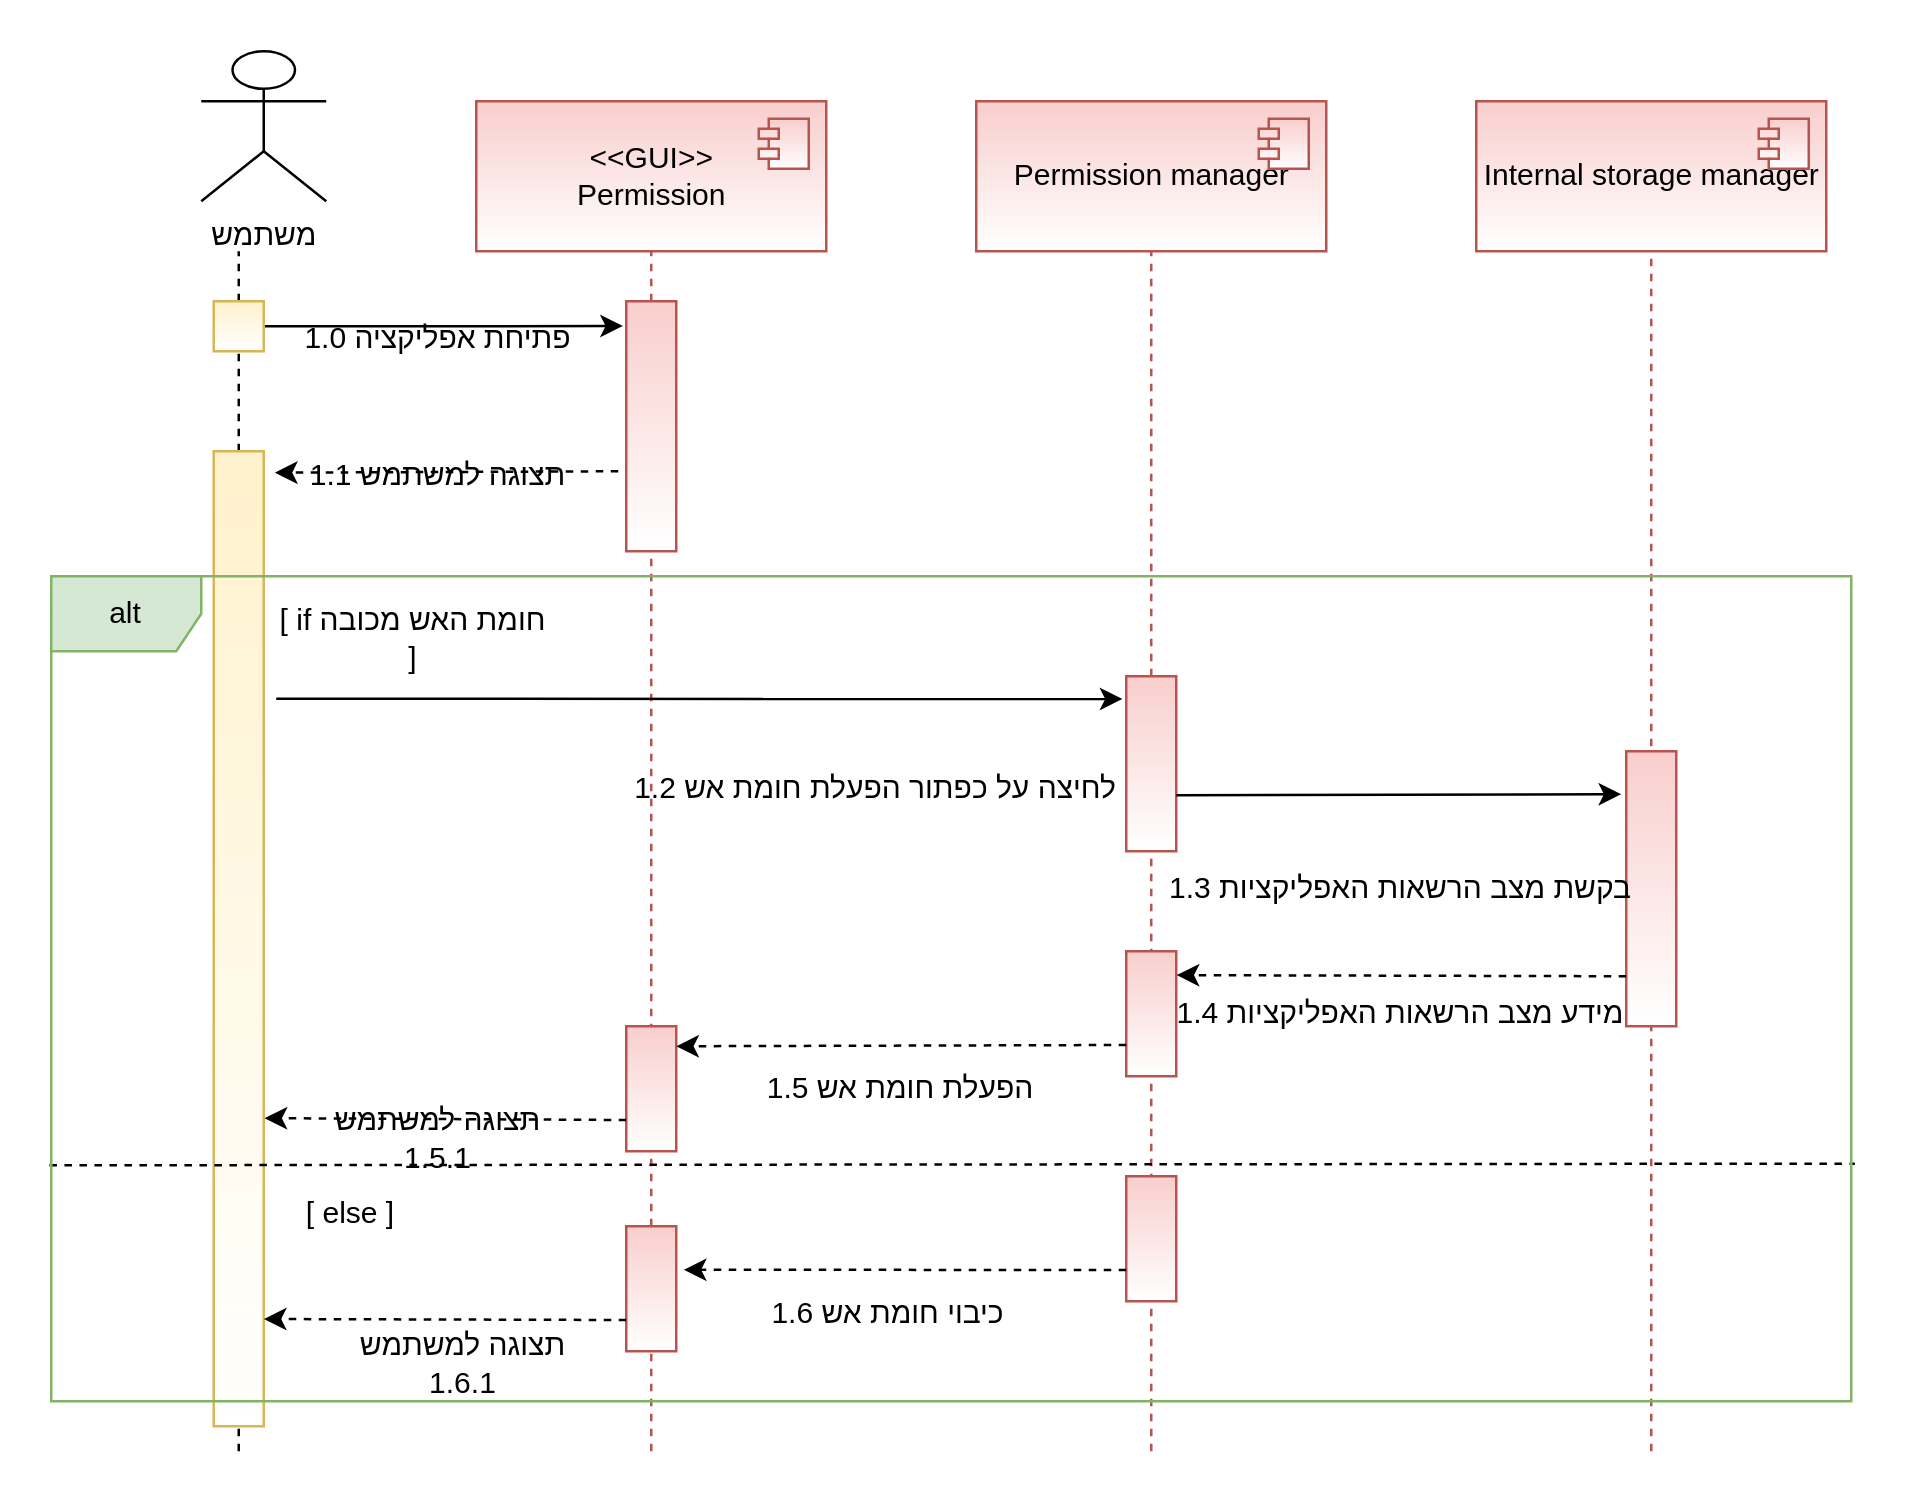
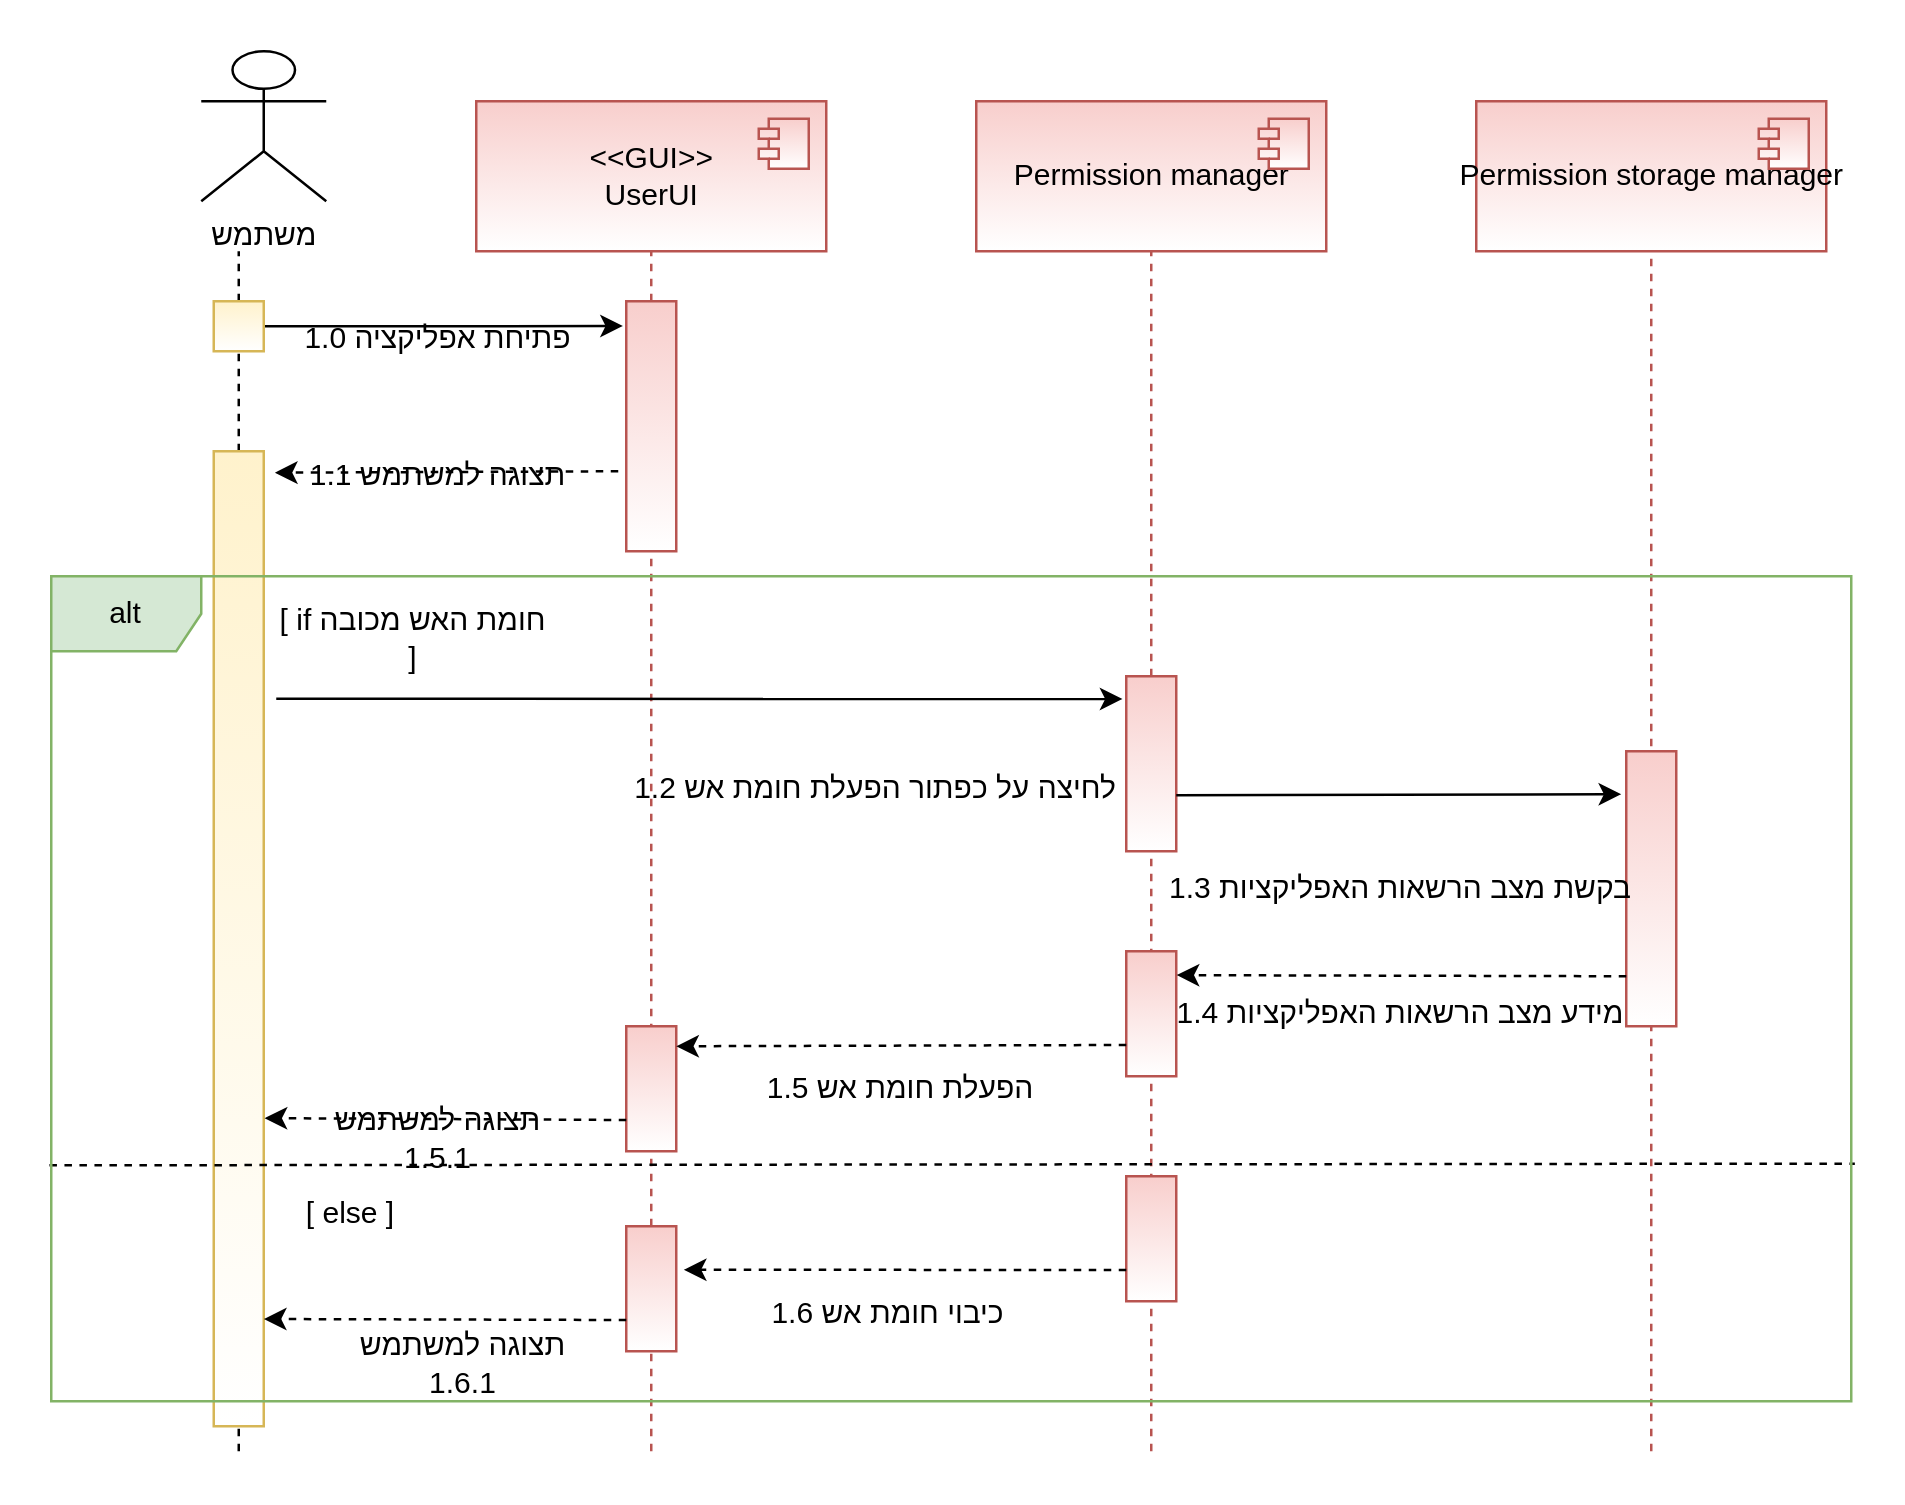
- <mxCell id="18" value="&lt;span&gt;&amp;lt;&amp;lt;GUI&amp;gt;&amp;gt;&lt;/span&gt;&lt;br&gt;&lt;span&gt;Permission&lt;/span&gt;" style="html=1;dropTarget=0;fillColor=#f8cecc;strokeColor=#b85450;gradientColor=#ffffff;" parent="1" vertex="1"><mxGeometry x="190" y="40" width="140" height="60" as="geometry" /></mxCell>
+ <mxCell id="18" value="&lt;span&gt;&amp;lt;&amp;lt;GUI&amp;gt;&amp;gt;&lt;/span&gt;&lt;br&gt;&lt;span&gt;UserUI&lt;/span&gt;" style="html=1;dropTarget=0;fillColor=#f8cecc;strokeColor=#b85450;gradientColor=#ffffff;" parent="1" vertex="1"><mxGeometry x="190" y="40" width="140" height="60" as="geometry" /></mxCell>
- <mxCell id="22" value="&lt;span&gt;Internal storage manager&lt;/span&gt;" style="html=1;dropTarget=0;fillColor=#f8cecc;strokeColor=#b85450;gradientColor=#ffffff;" parent="1" vertex="1"><mxGeometry x="590" y="40" width="140" height="60" as="geometry" /></mxCell>
+ <mxCell id="22" value="&lt;span&gt;Permission storage manager&lt;/span&gt;" style="html=1;dropTarget=0;fillColor=#f8cecc;strokeColor=#b85450;gradientColor=#ffffff;" parent="1" vertex="1"><mxGeometry x="590" y="40" width="140" height="60" as="geometry" /></mxCell>
